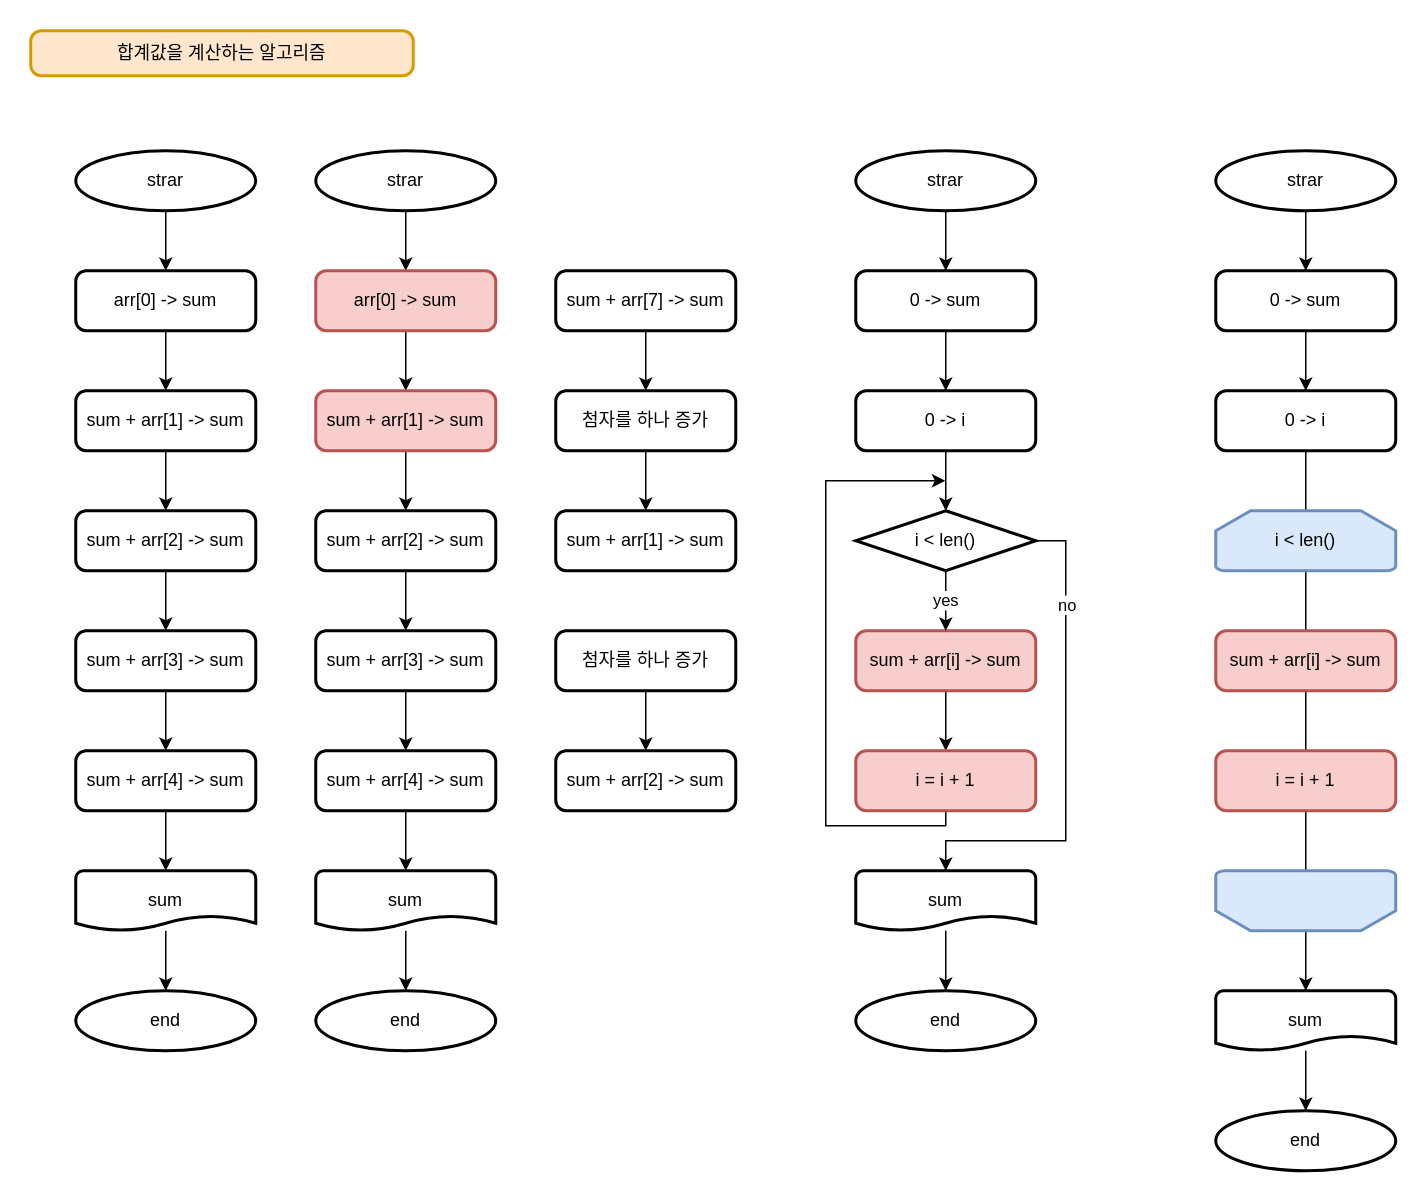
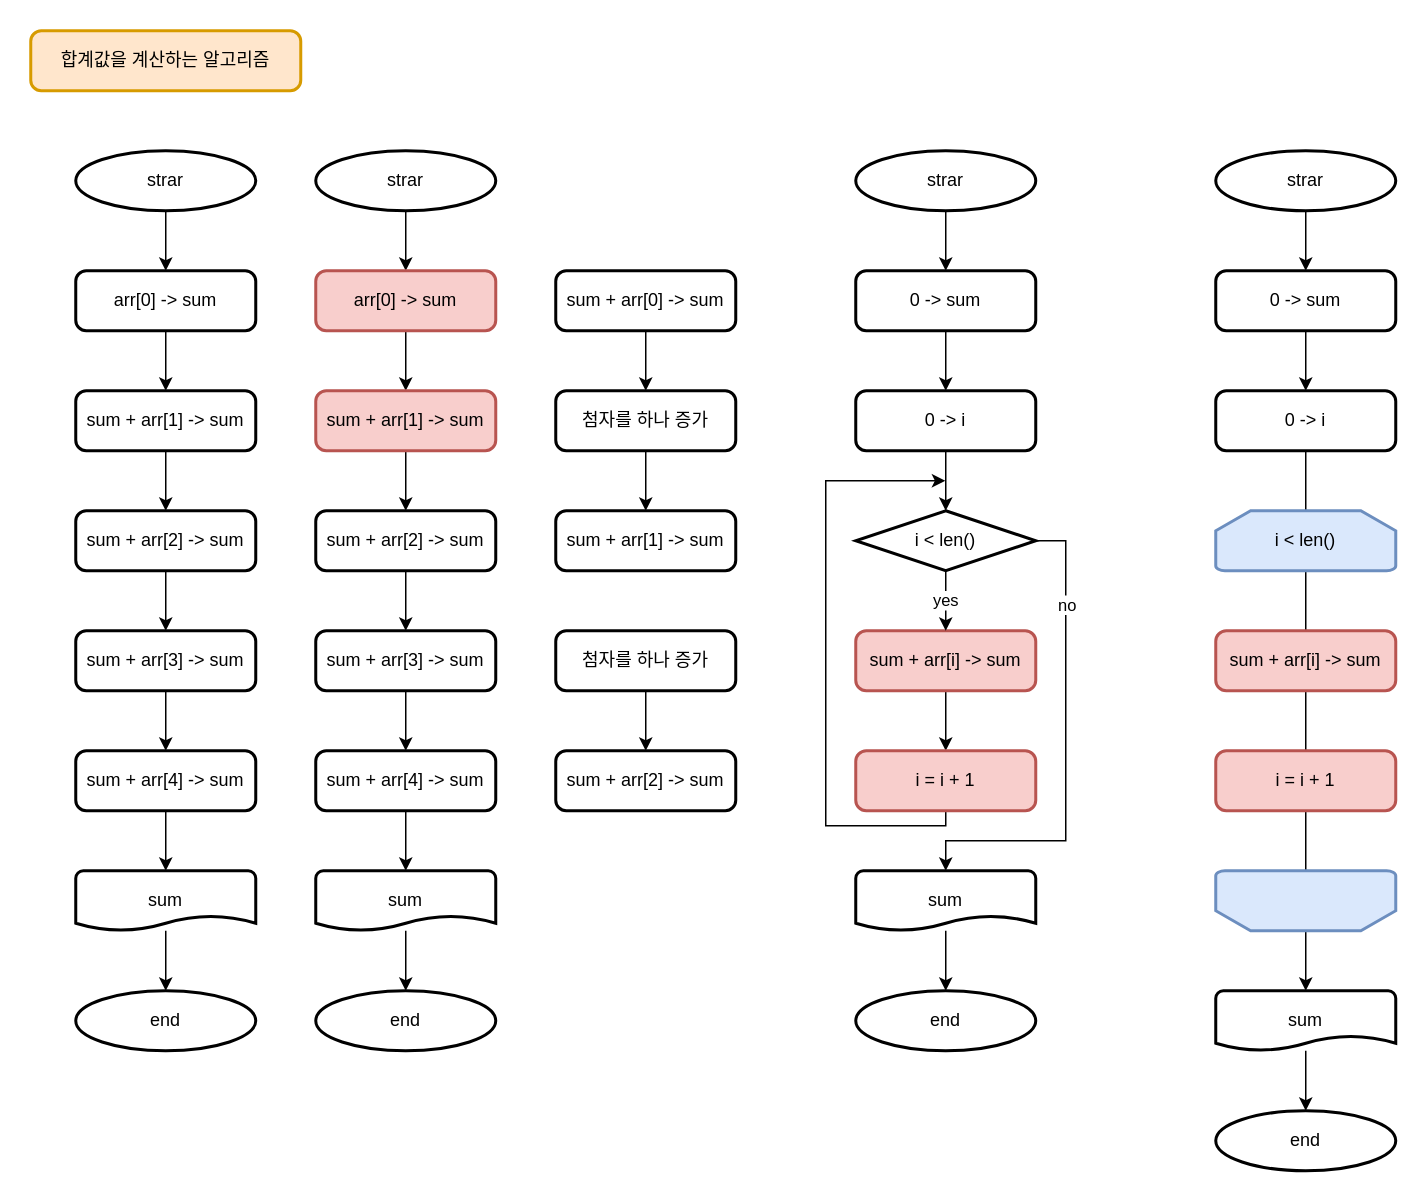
- <mxCell id="2" value="합계값을 계산하는 알고리즘" style="rounded=1;whiteSpace=wrap;html=1;absoluteArcSize=1;arcSize=14;strokeWidth=2;fillColor=#ffe6cc;strokeColor=#d79b00;" vertex="1" parent="1"><mxGeometry x="20" y="20" width="255" height="30" as="geometry" /></mxCell>
+ <mxCell id="2" value="합계값을 계산하는 알고리즘" style="rounded=1;whiteSpace=wrap;html=1;absoluteArcSize=1;arcSize=14;strokeWidth=2;fillColor=#ffe6cc;strokeColor=#d79b00;" vertex="1" parent="1"><mxGeometry x="20" y="20" width="180" height="40" as="geometry" /></mxCell>
- <mxCell id="34" value="sum + arr[7] -&amp;gt; sum" style="rounded=1;whiteSpace=wrap;html=1;absoluteArcSize=1;arcSize=14;strokeWidth=2;" vertex="1" parent="1"><mxGeometry x="370" y="180" width="120" height="40" as="geometry" /></mxCell>
+ <mxCell id="34" value="sum + arr[0] -&amp;gt; sum" style="rounded=1;whiteSpace=wrap;html=1;absoluteArcSize=1;arcSize=14;strokeWidth=2;" vertex="1" parent="1"><mxGeometry x="370" y="180" width="120" height="40" as="geometry" /></mxCell>
